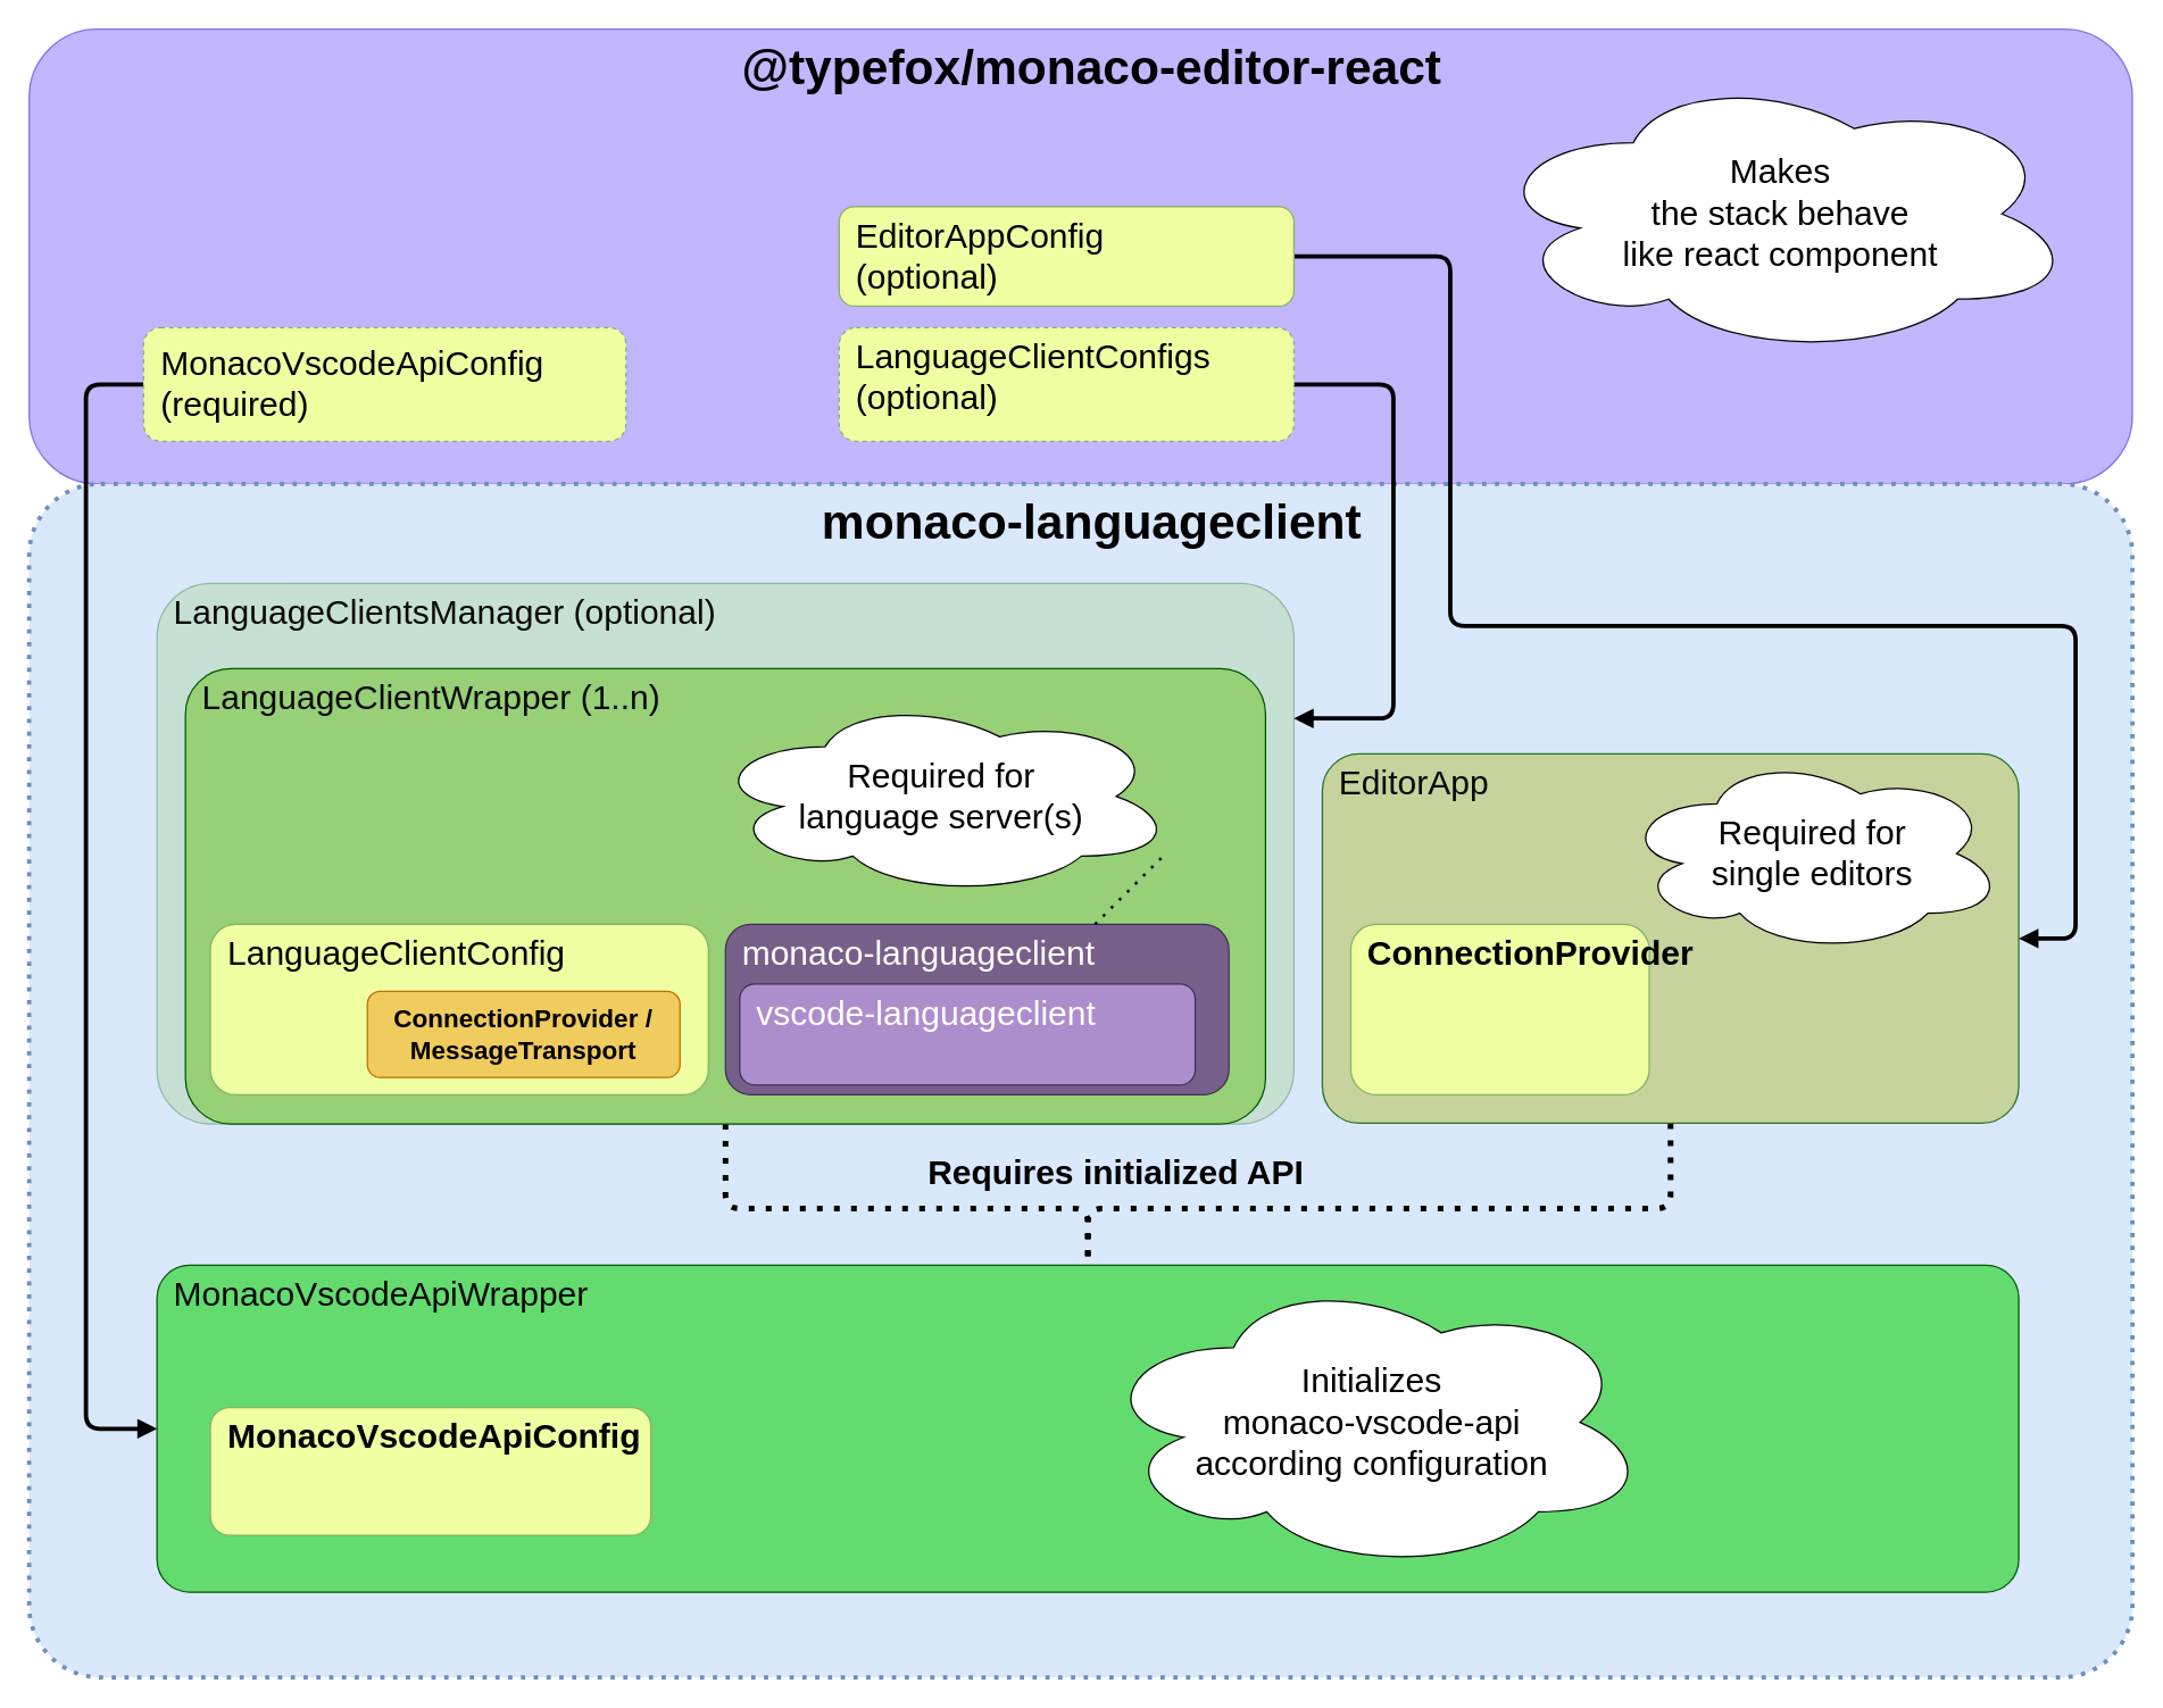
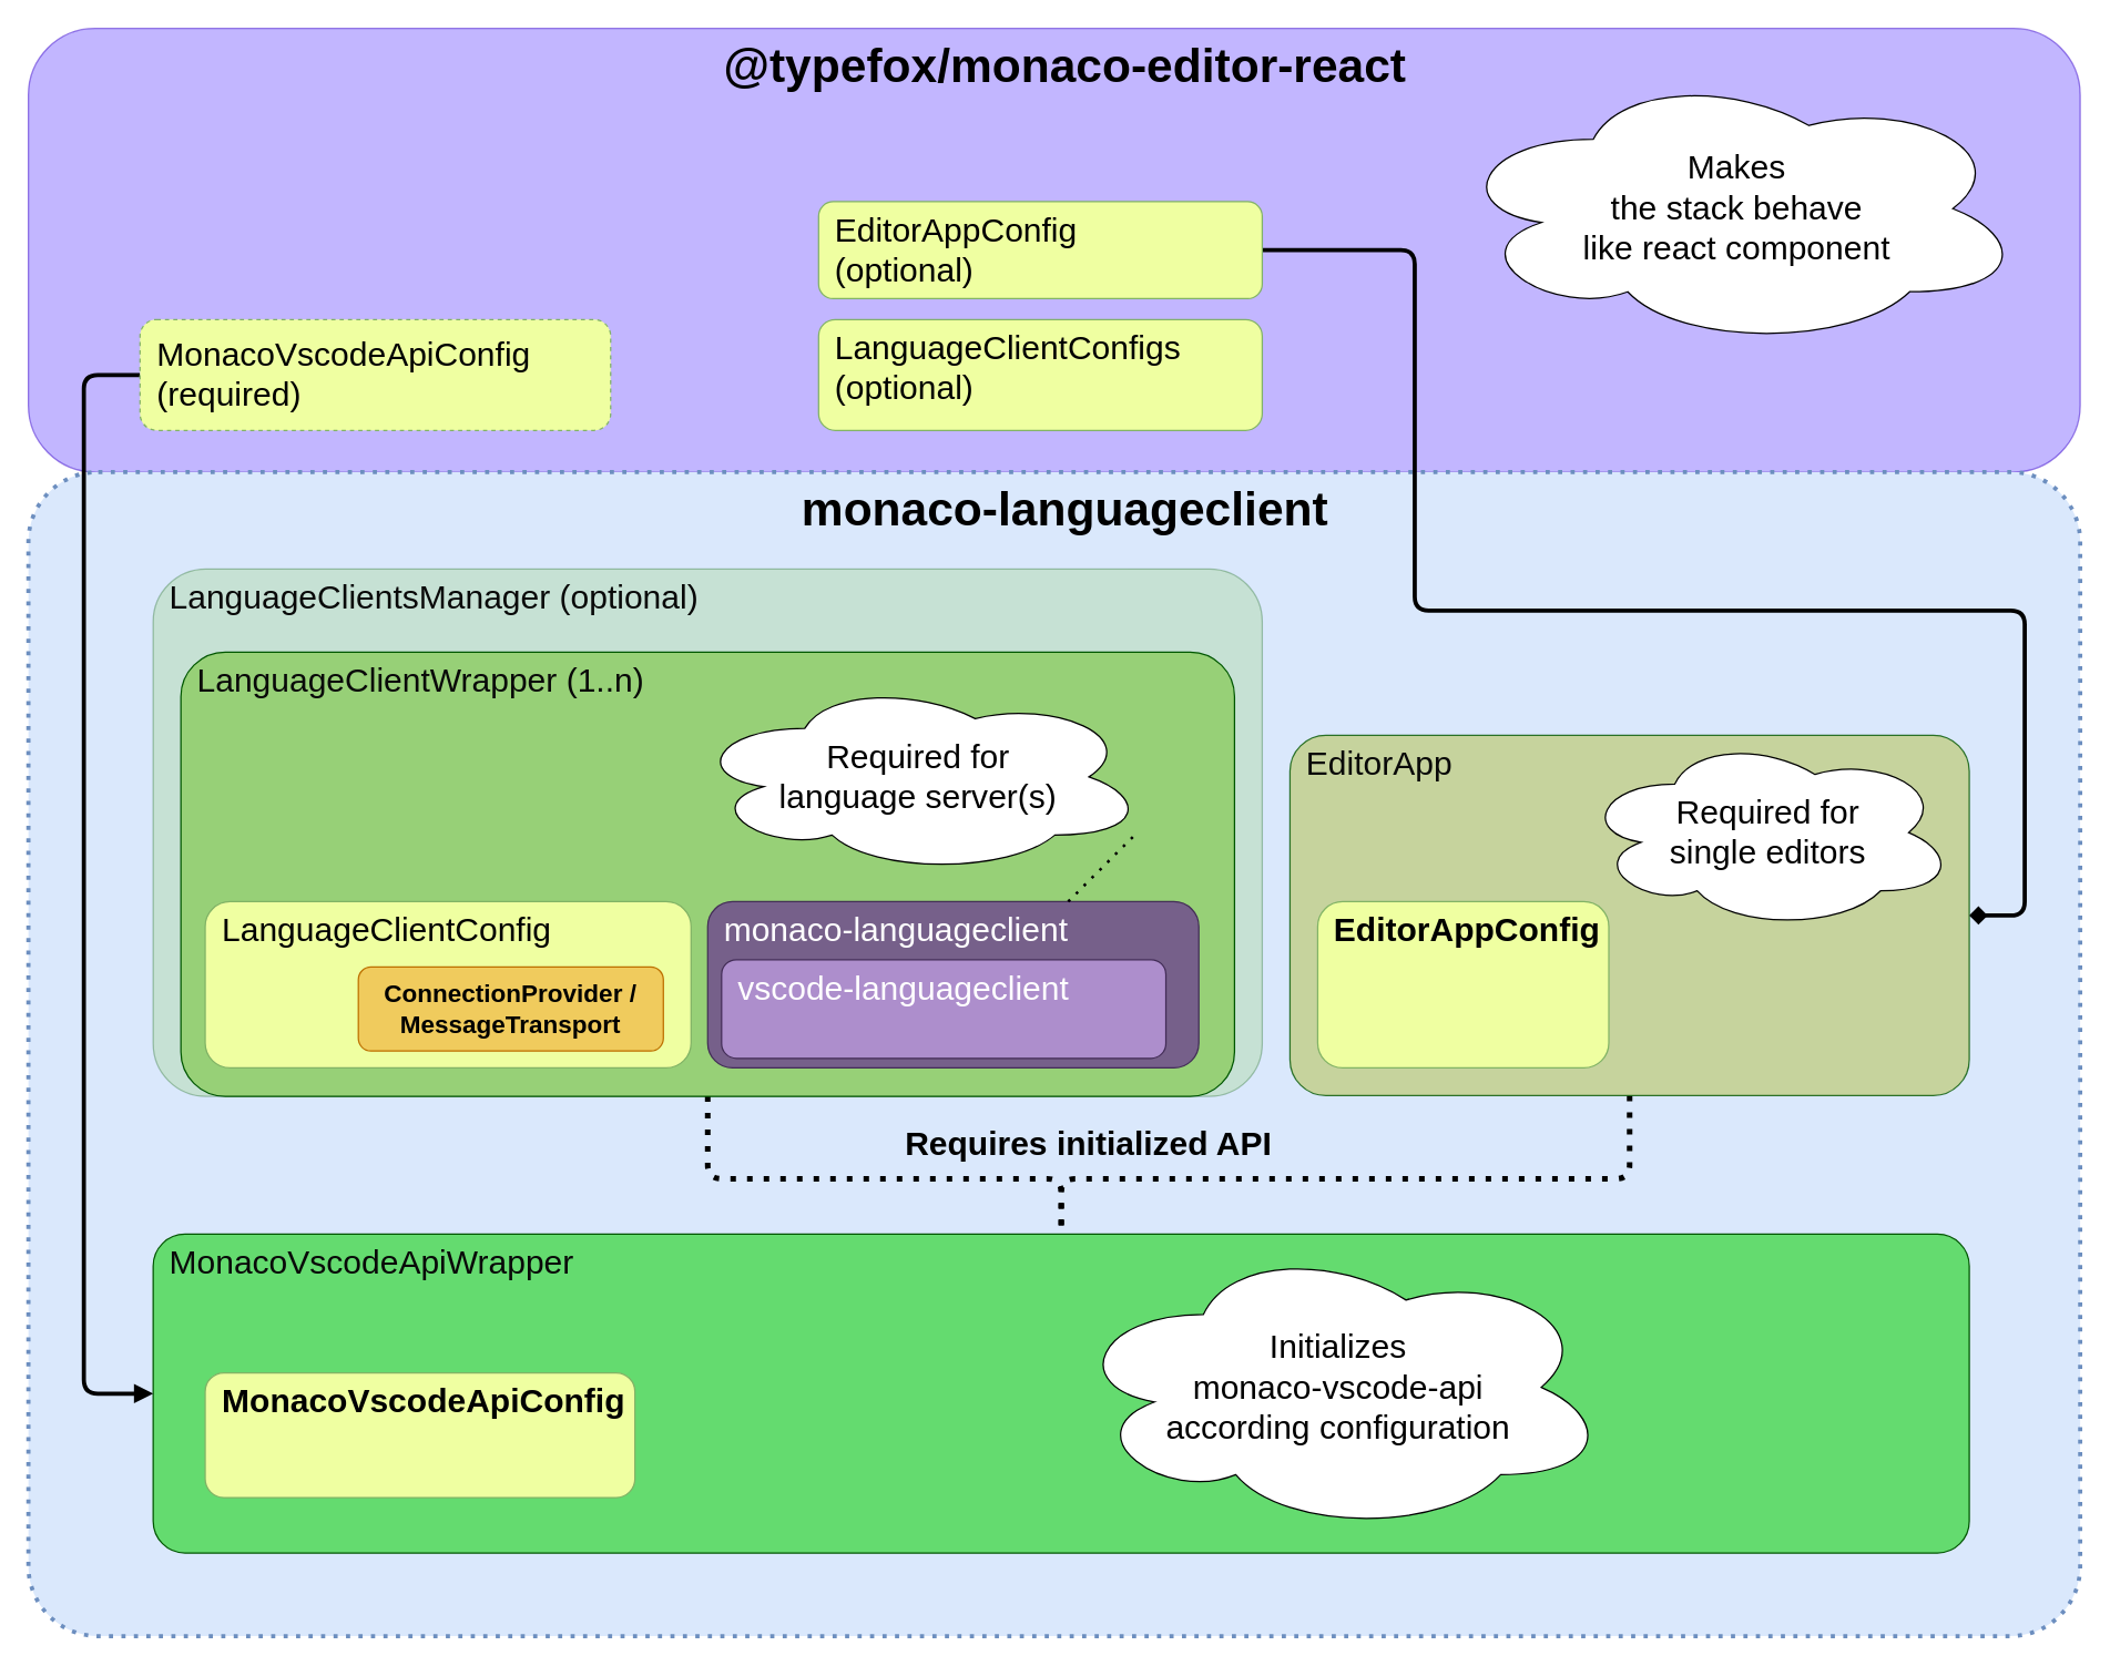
- <mxCell id="26" value="&lt;font&gt;LanguageClientConfigs&lt;/font&gt;&lt;div&gt;&lt;font&gt;(optional)&lt;/font&gt;&lt;/div&gt;" style="rounded=1;whiteSpace=wrap;html=1;fillColor=#EFFFA1;strokeColor=#82b366;fontSize=24;align=left;verticalAlign=top;spacingLeft=10;dashed=1;" parent="1" vertex="1"><mxGeometry x="590" y="230" width="320" height="80" as="geometry" /></mxCell>
+ <mxCell id="26" value="&lt;font&gt;LanguageClientConfigs&lt;/font&gt;&lt;div&gt;&lt;font&gt;(optional)&lt;/font&gt;&lt;/div&gt;" style="rounded=1;whiteSpace=wrap;html=1;fillColor=#EFFFA1;strokeColor=#82b366;fontSize=24;align=left;verticalAlign=top;spacingLeft=10;" parent="1" vertex="1"><mxGeometry x="590" y="230" width="320" height="80" as="geometry" /></mxCell>
- <mxCell id="25" style="edgeStyle=orthogonalEdgeStyle;rounded=1;orthogonalLoop=1;jettySize=auto;html=1;entryX=1;entryY=0.25;entryDx=0;entryDy=0;endArrow=block;endFill=1;strokeWidth=3;exitX=1;exitY=0.5;exitDx=0;exitDy=0;curved=0;" edge="1" parent="1" source="26" target="5"><mxGeometry relative="1" as="geometry"><Array as="points"><mxPoint x="980" y="270" /><mxPoint x="980" y="505" /></Array></mxGeometry></mxCell>
- <mxCell id="18" style="edgeStyle=orthogonalEdgeStyle;rounded=1;orthogonalLoop=1;jettySize=auto;html=1;entryX=1;entryY=0.5;entryDx=0;entryDy=0;strokeWidth=3;endArrow=block;endFill=1;curved=0;" edge="1" parent="1" source="19" target="12"><mxGeometry relative="1" as="geometry"><Array as="points"><mxPoint x="1020" y="180" /><mxPoint x="1020" y="440" /><mxPoint x="1460" y="440" /><mxPoint x="1460" y="660" /></Array></mxGeometry></mxCell>
+ <mxCell id="18" style="edgeStyle=orthogonalEdgeStyle;rounded=1;orthogonalLoop=1;jettySize=auto;html=1;entryX=1;entryY=0.5;entryDx=0;entryDy=0;strokeWidth=3;endArrow=diamond;endFill=1;curved=0;" edge="1" parent="1" source="19" target="12"><mxGeometry relative="1" as="geometry"><Array as="points"><mxPoint x="1020" y="180" /><mxPoint x="1020" y="440" /><mxPoint x="1460" y="440" /><mxPoint x="1460" y="660" /></Array></mxGeometry></mxCell>
- <mxCell id="14" value="&lt;b&gt;ConnectionProvider&lt;/b&gt;" style="rounded=1;whiteSpace=wrap;html=1;fillColor=#EFFFA1;strokeColor=#82b366;fontSize=24;align=left;verticalAlign=top;spacingLeft=10;" parent="1" vertex="1"><mxGeometry x="950" y="650" width="210" height="120" as="geometry" /></mxCell>
+ <mxCell id="14" value="&lt;b&gt;EditorAppConfig&lt;/b&gt;" style="rounded=1;whiteSpace=wrap;html=1;fillColor=#EFFFA1;strokeColor=#82b366;fontSize=24;align=left;verticalAlign=top;spacingLeft=10;" parent="1" vertex="1"><mxGeometry x="950" y="650" width="210" height="120" as="geometry" /></mxCell>
